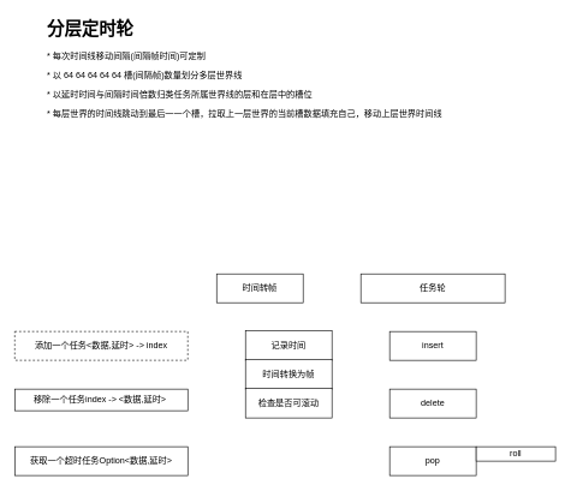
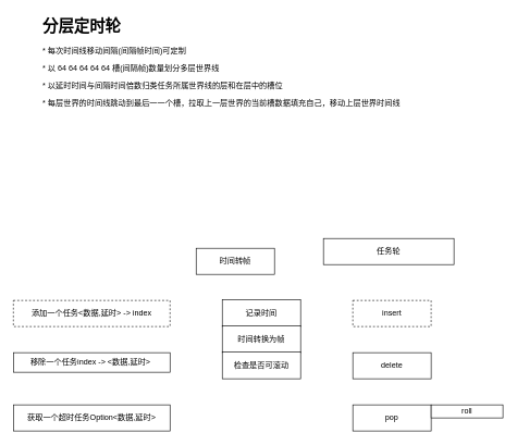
- <mxCell id="4" value="任务轮" style="rounded=0;whiteSpace=wrap;html=1;" parent="1" vertex="1"><mxGeometry x="500" y="380" width="200" height="40" as="geometry" /></mxCell>
+ <mxCell id="4" value="任务轮" style="rounded=0;whiteSpace=wrap;html=1;" parent="1" vertex="1"><mxGeometry x="495" y="365" width="200" height="40" as="geometry" /></mxCell>
- <mxCell id="8" value="insert" style="rounded=0;whiteSpace=wrap;html=1;" parent="1" vertex="1"><mxGeometry x="540" y="460" width="120" height="40" as="geometry" /></mxCell>
+ <mxCell id="8" value="insert" style="rounded=0;whiteSpace=wrap;html=1;dashed=1;" parent="1" vertex="1"><mxGeometry x="540" y="460" width="120" height="40" as="geometry" /></mxCell>
